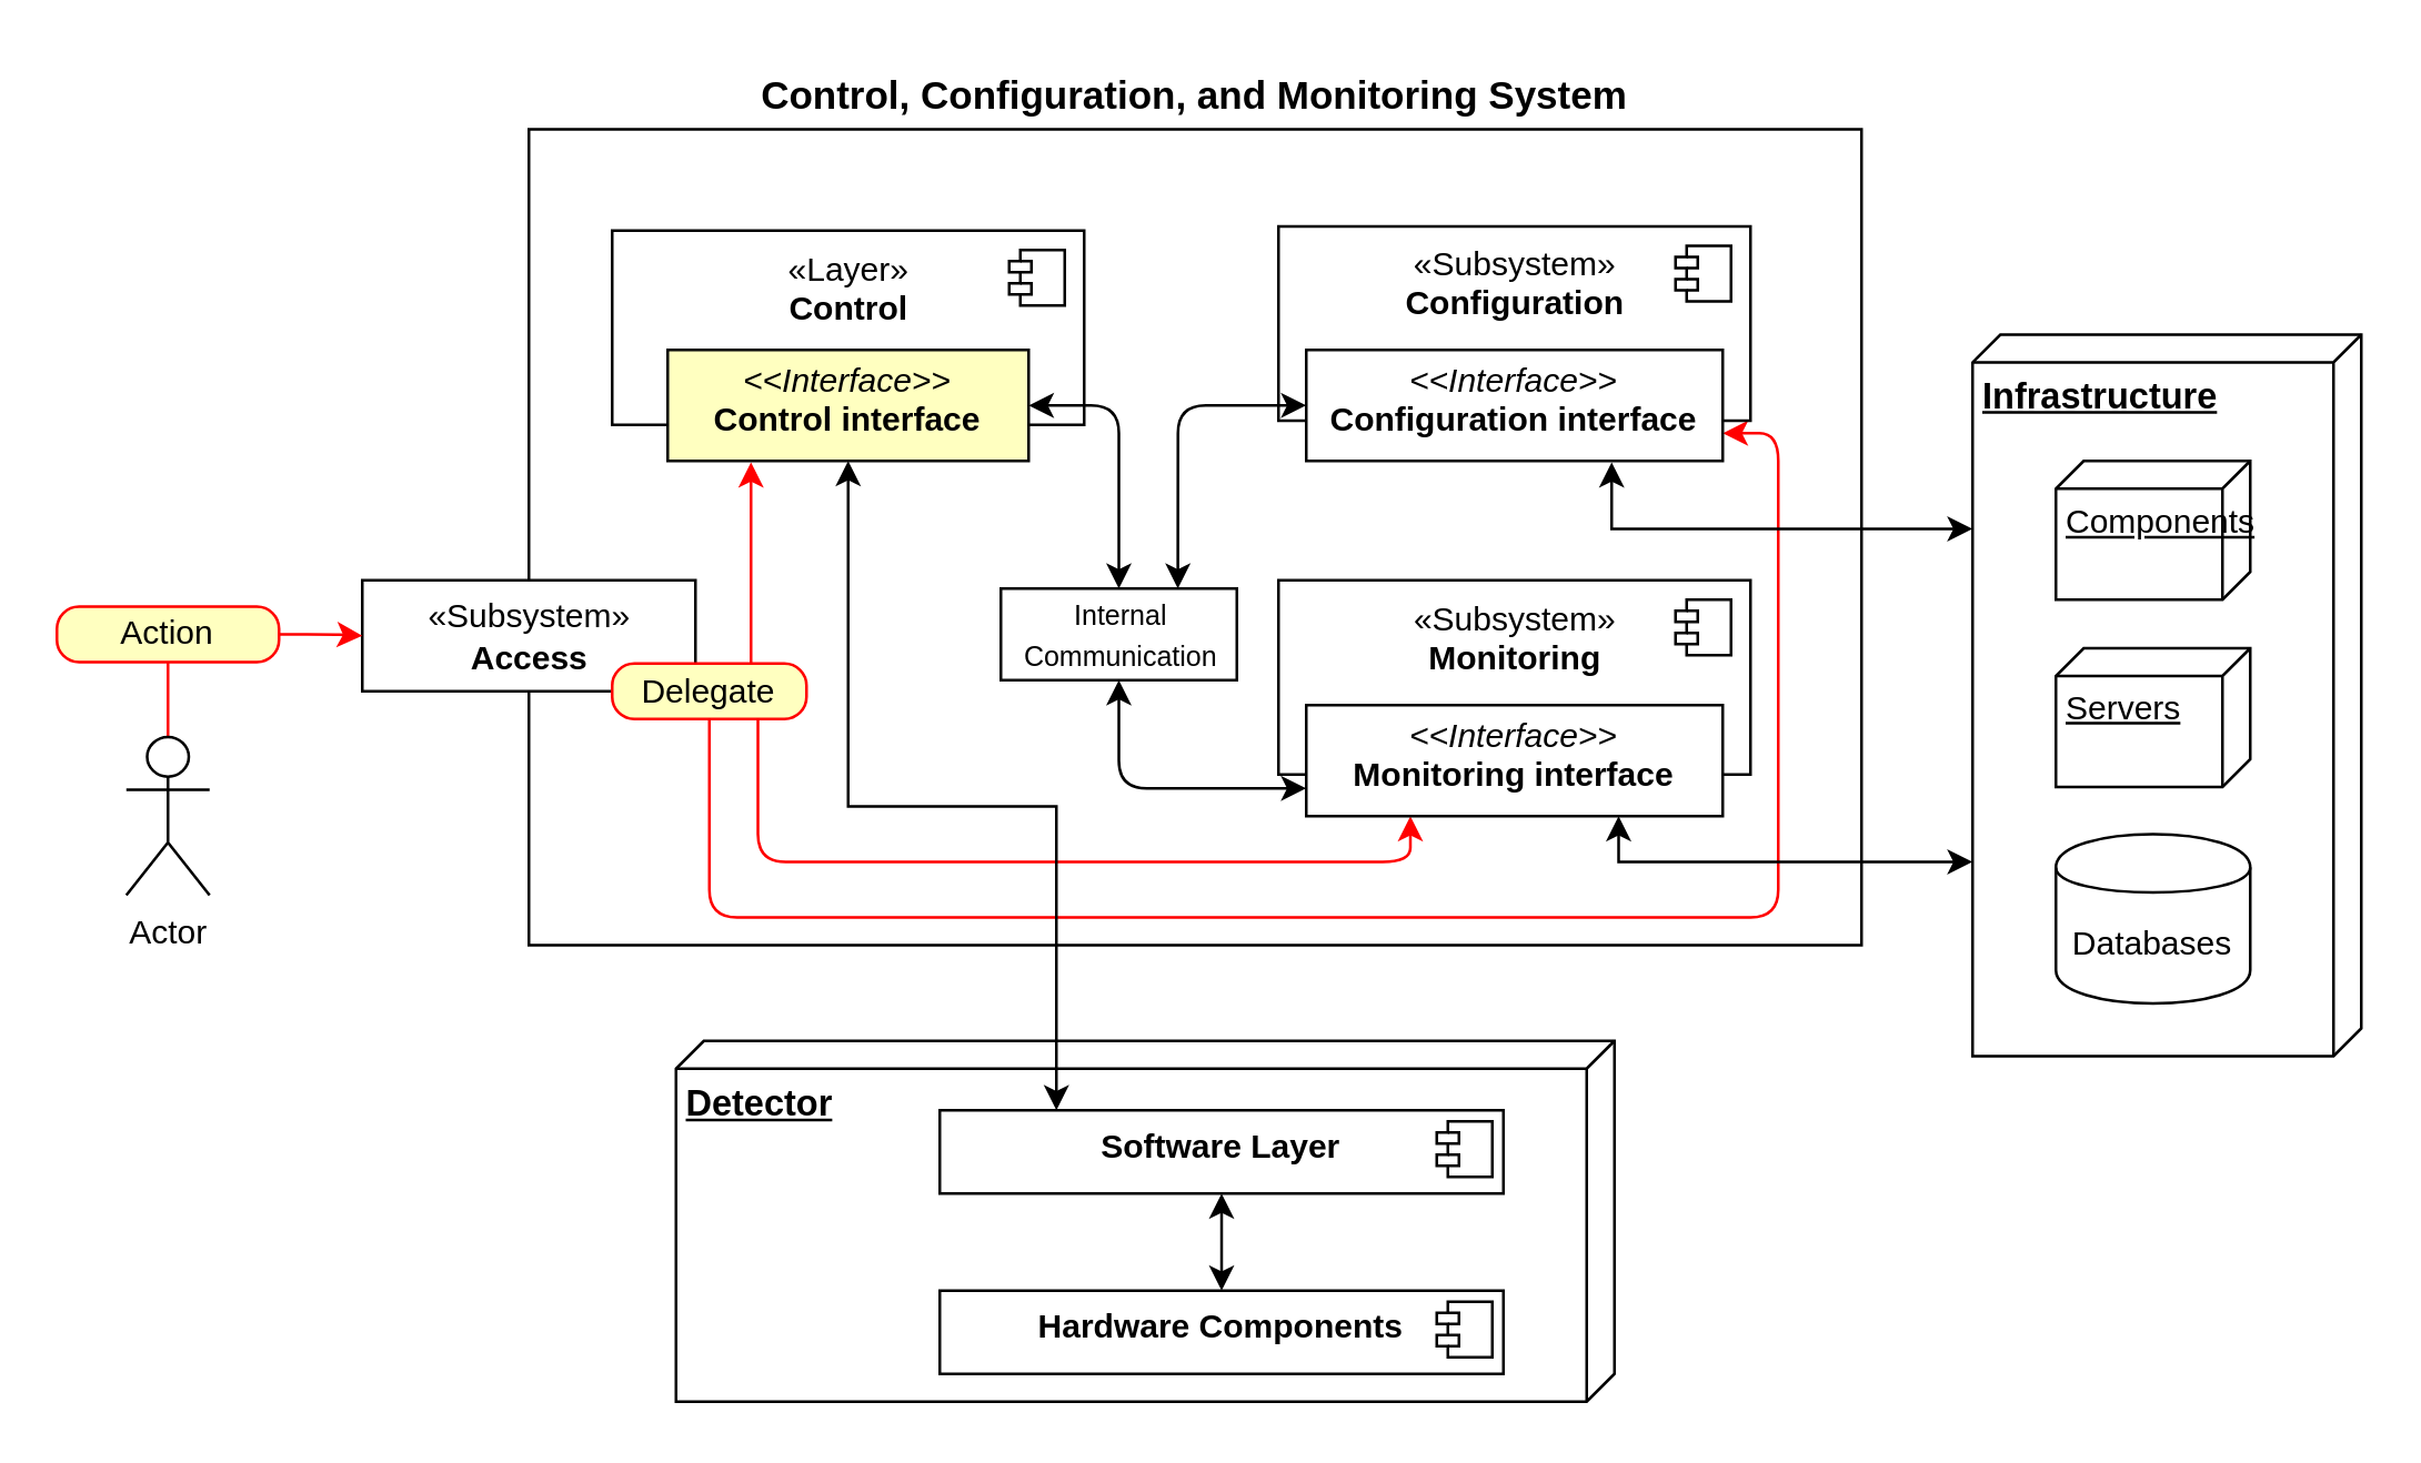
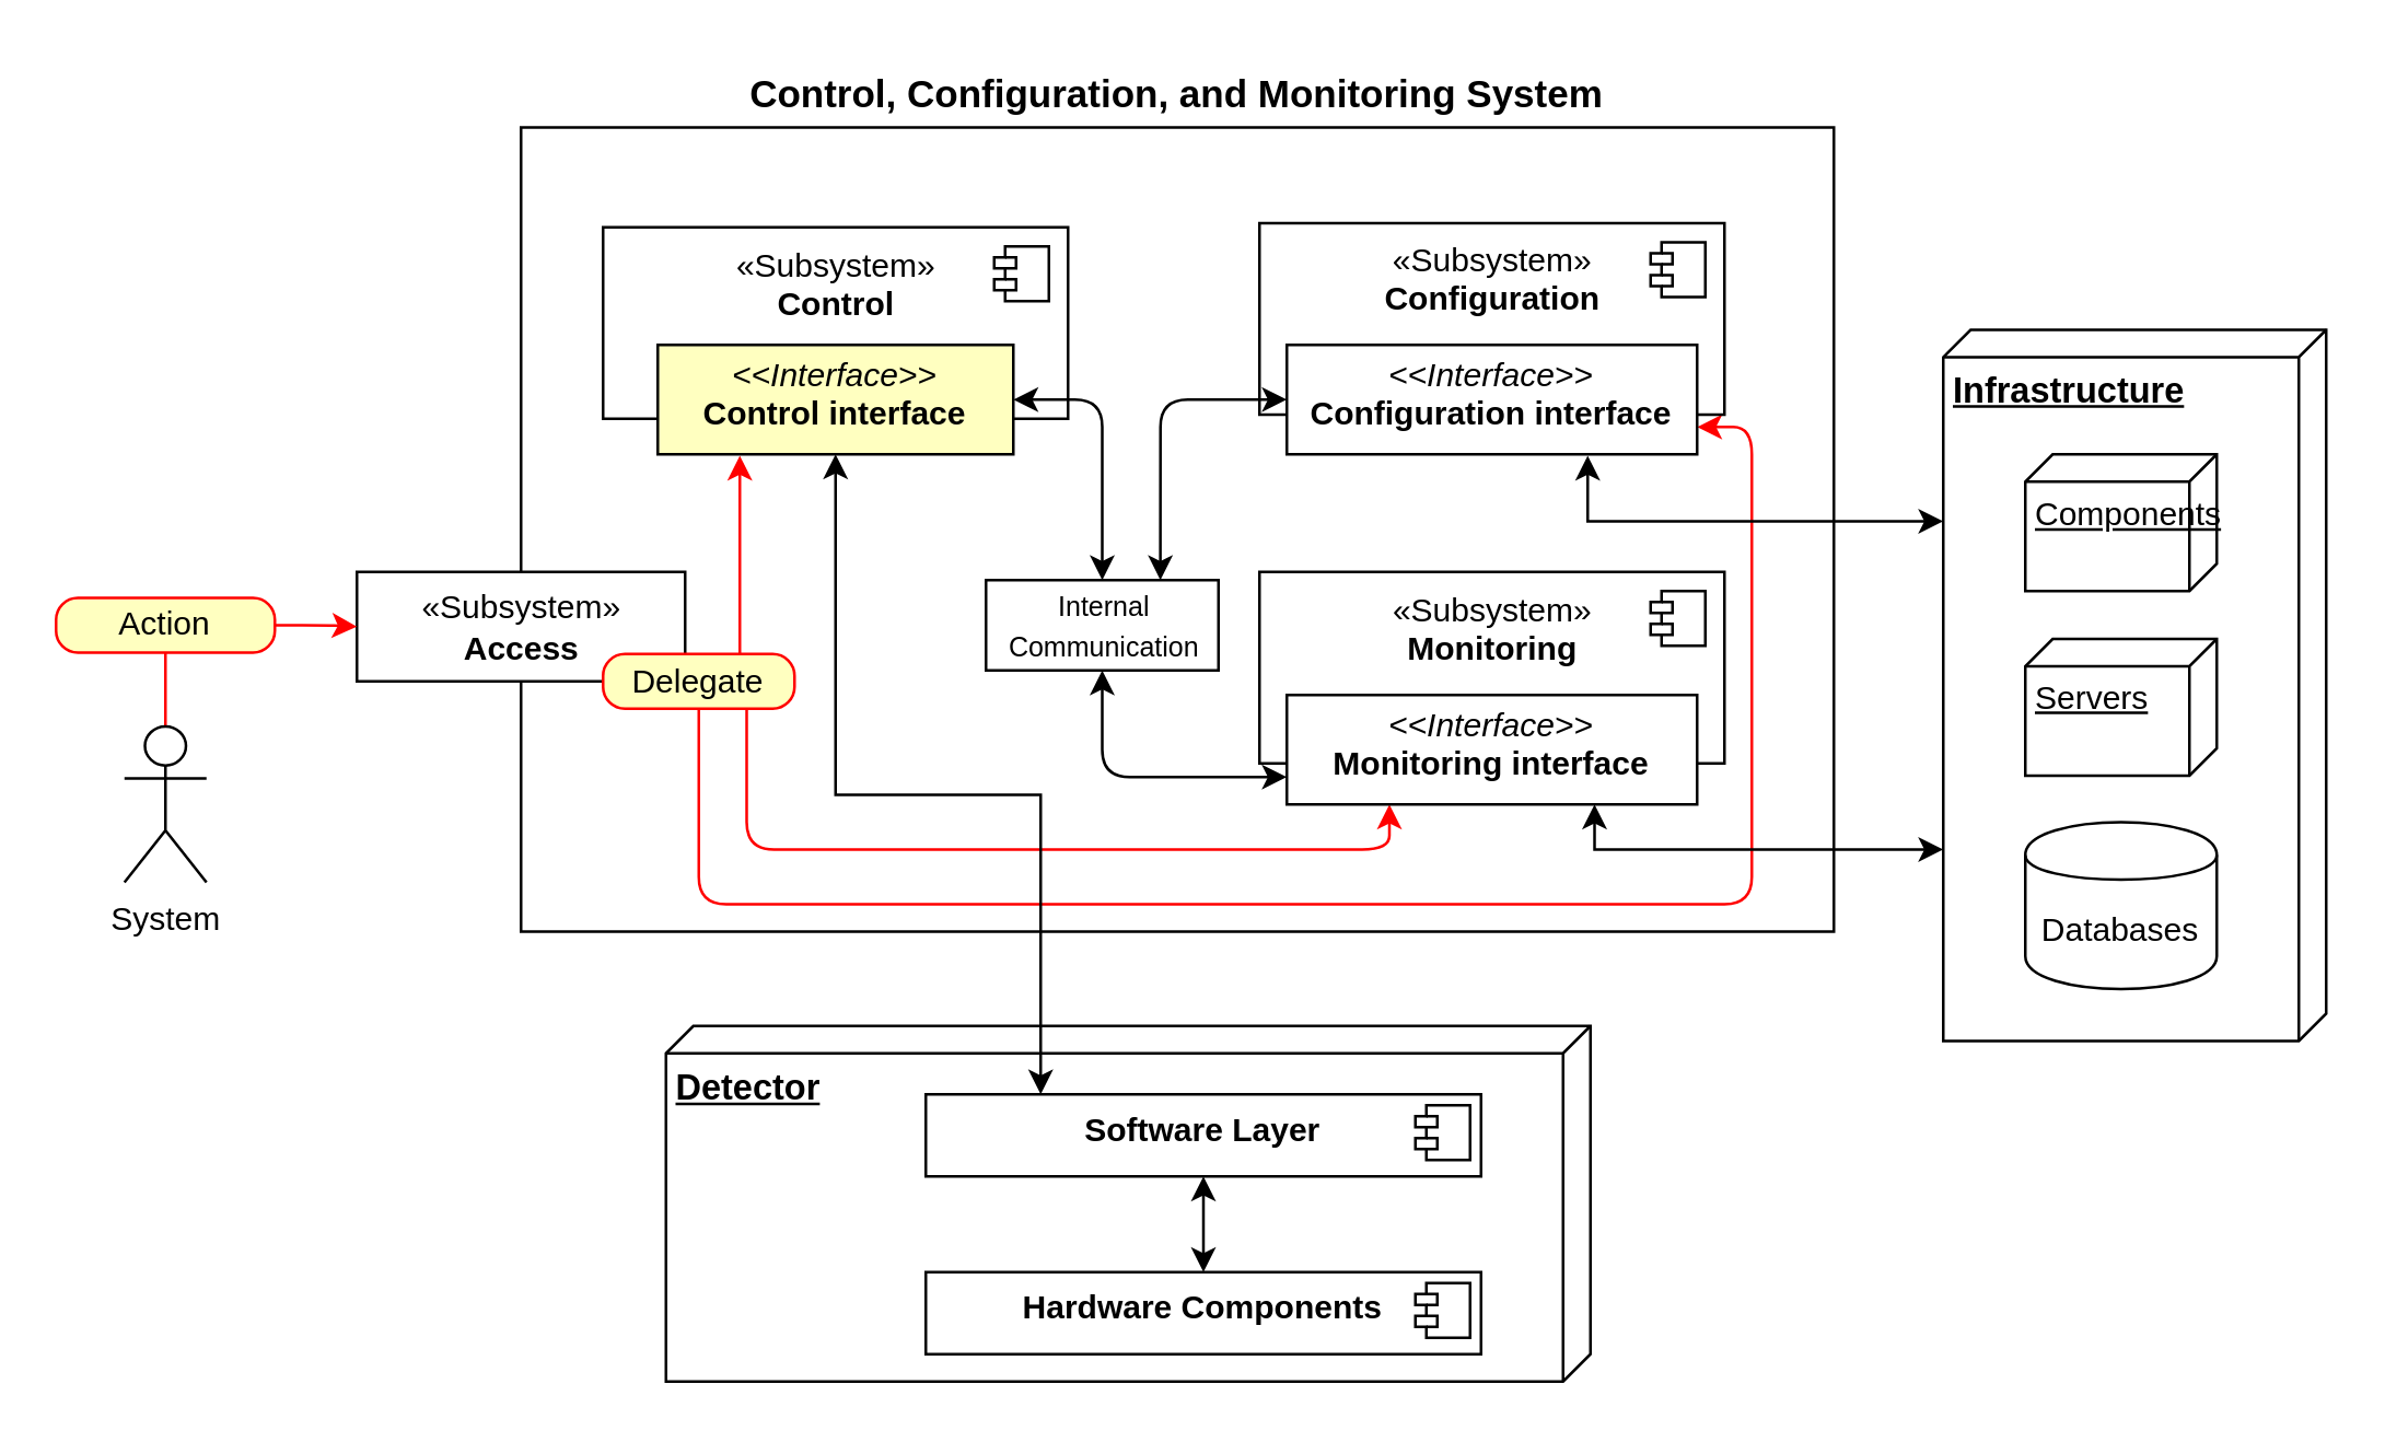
- <mxCell id="3" value="«Layer»&lt;br&gt;&lt;b&gt;Control&lt;br&gt;&lt;br&gt;&lt;br&gt;&lt;/b&gt;" style="html=1;" parent="1" vertex="1"><mxGeometry x="220" y="82.5" width="170" height="70" as="geometry" /></mxCell>
+ <mxCell id="3" value="«Subsystem»&lt;br&gt;&lt;b&gt;Control&lt;br&gt;&lt;br&gt;&lt;br&gt;&lt;/b&gt;" style="html=1;" parent="1" vertex="1"><mxGeometry x="220" y="82.5" width="170" height="70" as="geometry" /></mxCell>
- <mxCell id="12" value="Actor" style="shape=umlActor;verticalLabelPosition=bottom;labelBackgroundColor=#ffffff;verticalAlign=top;html=1;" parent="1" vertex="1"><mxGeometry x="45" y="265" width="30" height="57" as="geometry" /></mxCell>
+ <mxCell id="12" value="System" style="shape=umlActor;verticalLabelPosition=bottom;labelBackgroundColor=#ffffff;verticalAlign=top;html=1;" parent="1" vertex="1"><mxGeometry x="45" y="265" width="30" height="57" as="geometry" /></mxCell>
